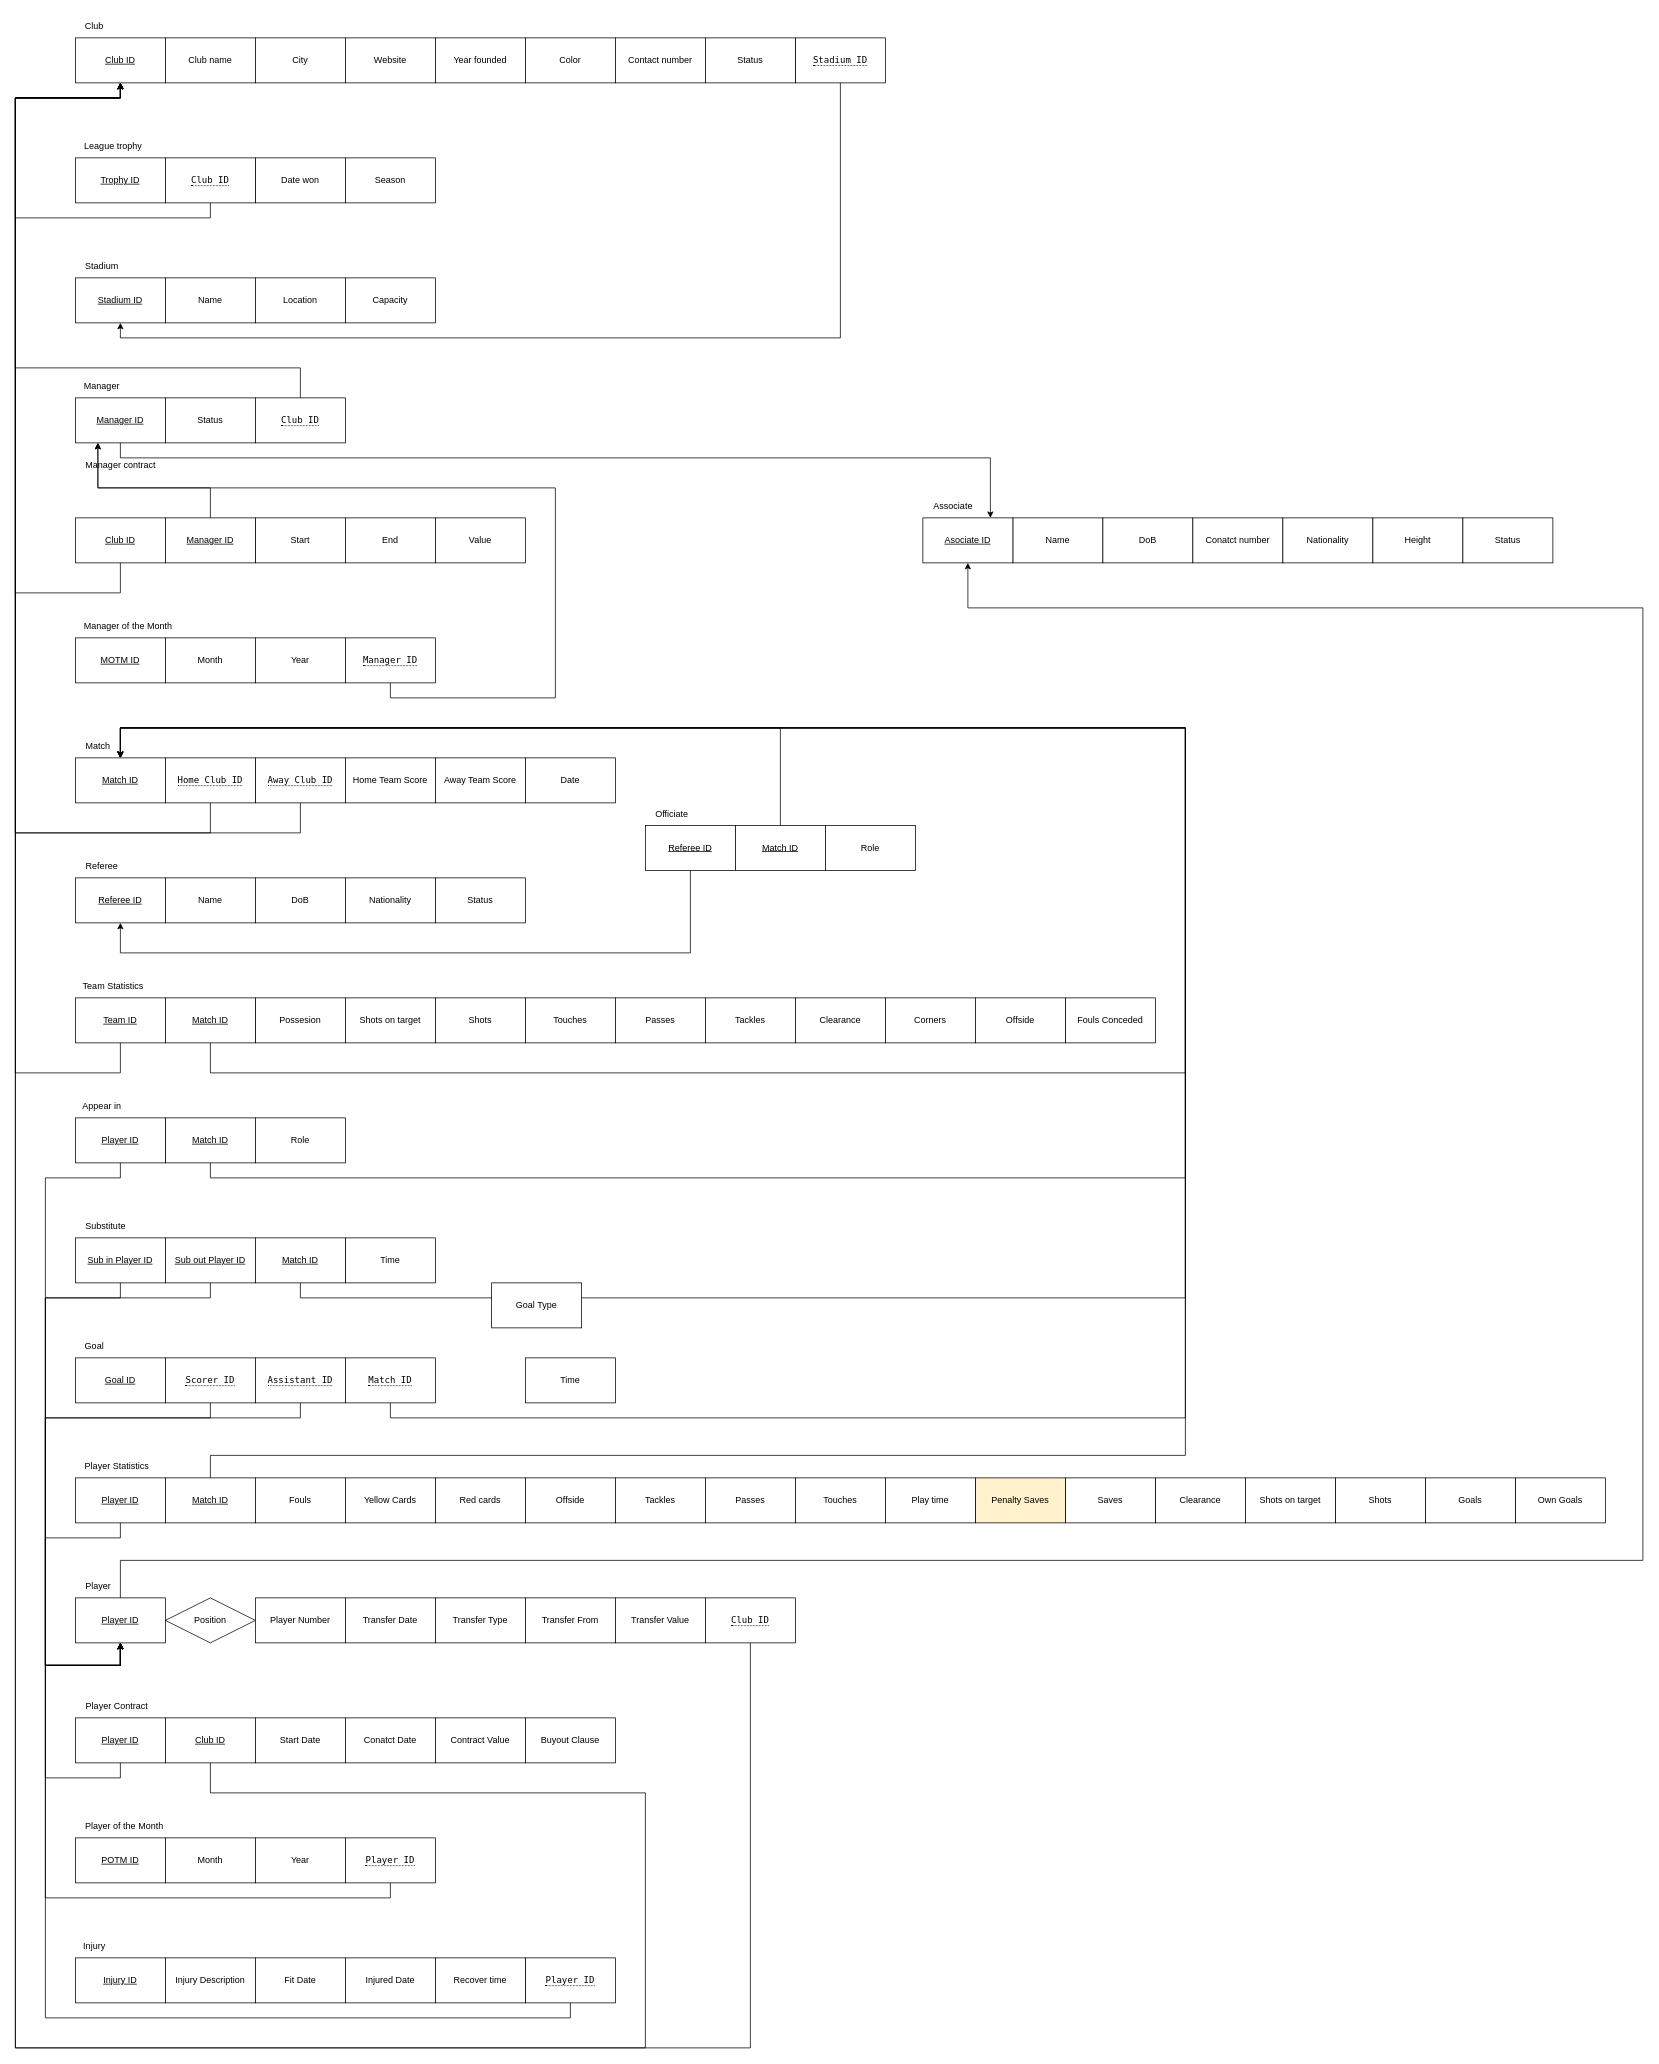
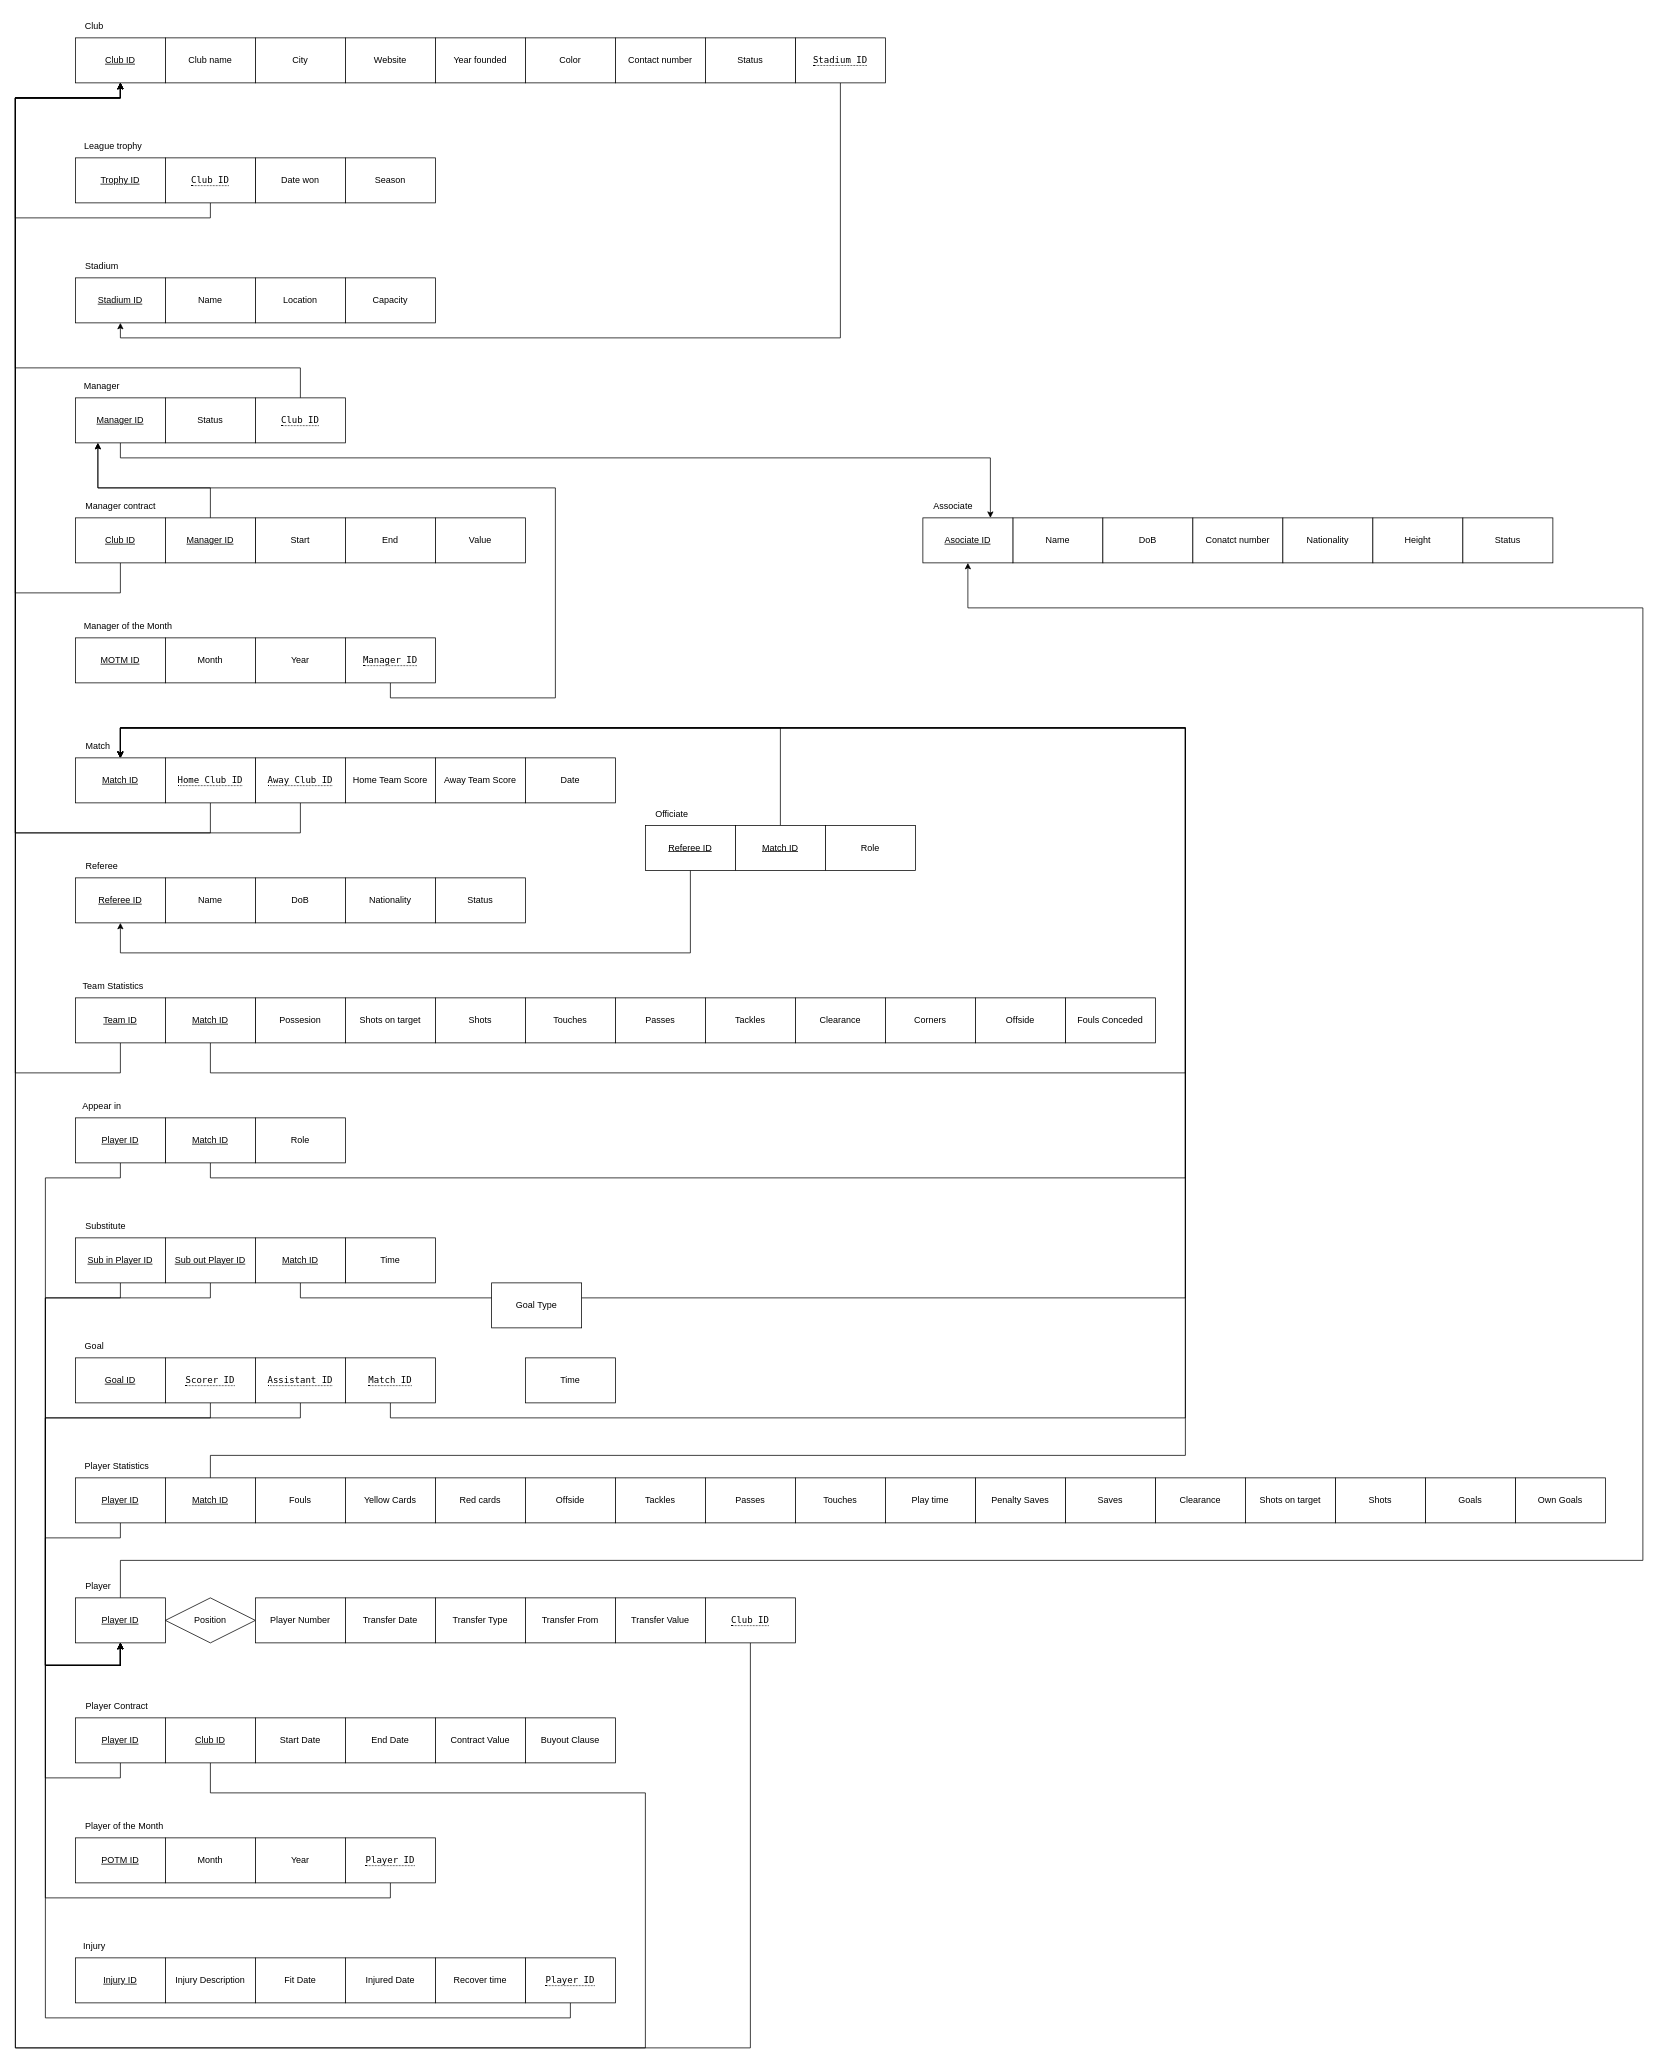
- <mxCell id="18" value="Manager contract" style="text;html=1;align=center;verticalAlign=middle;resizable=0;points=[];autosize=1;strokeColor=none;fillColor=none;" parent="1" vertex="1"><mxGeometry x="100" y="605" width="120" height="30" as="geometry" /></mxCell>
+ <mxCell id="18" value="Manager contract" style="text;html=1;align=center;verticalAlign=middle;resizable=0;points=[];autosize=1;strokeColor=none;fillColor=none;" parent="1" vertex="1"><mxGeometry x="100" y="660" width="120" height="30" as="geometry" /></mxCell>
- <mxCell id="139" value="Penalty Saves" style="rounded=0;whiteSpace=wrap;html=1;fillColor=#fff2cc;" parent="1" vertex="1"><mxGeometry x="1300" y="1970" width="120" height="60" as="geometry" /></mxCell>
+ <mxCell id="139" value="Penalty Saves" style="rounded=0;whiteSpace=wrap;html=1;" parent="1" vertex="1"><mxGeometry x="1300" y="1970" width="120" height="60" as="geometry" /></mxCell>
- <mxCell id="149" value="Conatct Date" style="rounded=0;whiteSpace=wrap;html=1;" parent="1" vertex="1"><mxGeometry x="460" y="2290" width="120" height="60" as="geometry" /></mxCell>
+ <mxCell id="149" value="End Date" style="rounded=0;whiteSpace=wrap;html=1;" parent="1" vertex="1"><mxGeometry x="460" y="2290" width="120" height="60" as="geometry" /></mxCell>
